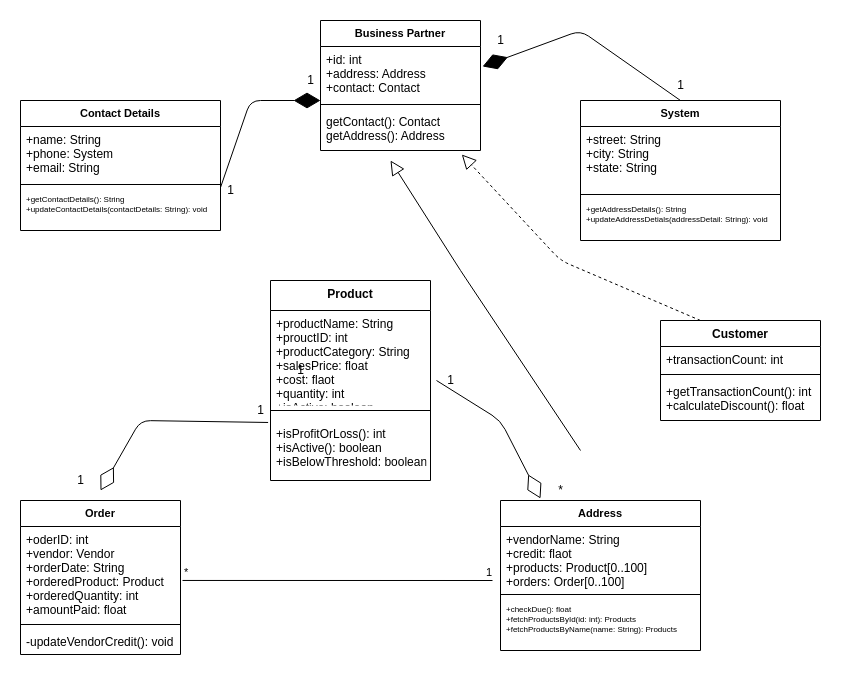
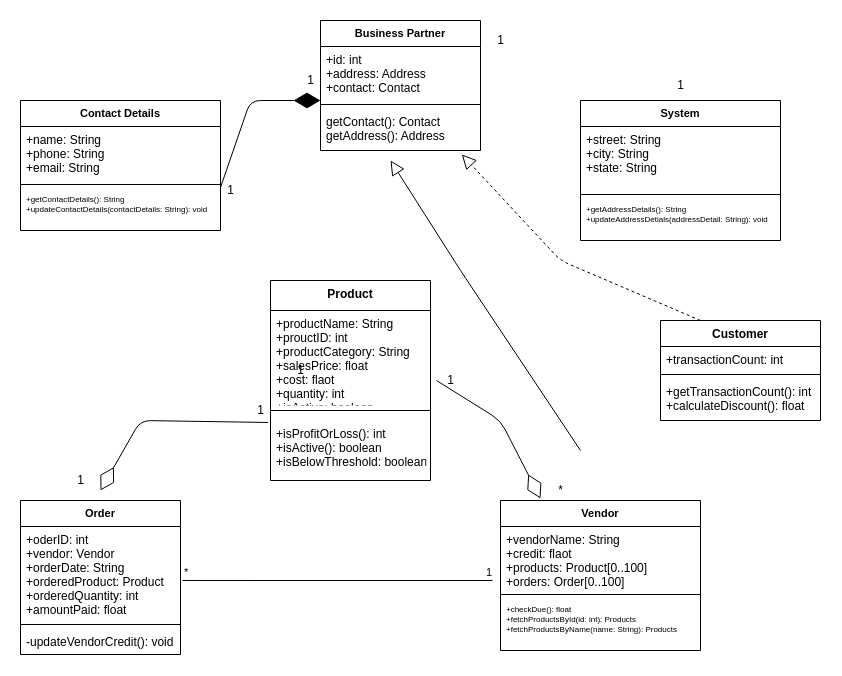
- <mxCell id="39" value="" style="endArrow=diamondThin;endFill=1;endSize=24;html=1;fontSize=12;entryX=1.013;entryY=0.37;entryDx=0;entryDy=0;entryPerimeter=0;exitX=0.5;exitY=0;exitDx=0;exitDy=0;" edge="1" parent="1" source="18" target="15"><mxGeometry width="160" relative="1" as="geometry"><mxPoint x="670" y="90" as="sourcePoint" /><mxPoint x="540" y="300" as="targetPoint" /><Array as="points"><mxPoint x="580" y="30" /></Array></mxGeometry></mxCell>
- <mxCell id="23" value="+name: String&#10;+phone: System&#10;+email: String" style="text;strokeColor=none;fillColor=none;align=left;verticalAlign=top;spacingLeft=4;spacingRight=4;overflow=hidden;rotatable=0;points=[[0,0.5],[1,0.5]];portConstraint=eastwest;" vertex="1" parent="22"><mxGeometry y="26" width="200" height="54" as="geometry" /></mxCell>
+ <mxCell id="23" value="+name: String&#10;+phone: String&#10;+email: String" style="text;strokeColor=none;fillColor=none;align=left;verticalAlign=top;spacingLeft=4;spacingRight=4;overflow=hidden;rotatable=0;points=[[0,0.5],[1,0.5]];portConstraint=eastwest;" vertex="1" parent="22"><mxGeometry y="26" width="200" height="54" as="geometry" /></mxCell>
- <mxCell id="10" value="Address" style="swimlane;fontStyle=1;align=center;verticalAlign=top;childLayout=stackLayout;horizontal=1;startSize=26;horizontalStack=0;resizeParent=1;resizeParentMax=0;resizeLast=0;collapsible=1;marginBottom=0;fontSize=11;" vertex="1" parent="1"><mxGeometry x="500" y="500" width="200" height="150" as="geometry" /></mxCell>
+ <mxCell id="10" value="Vendor" style="swimlane;fontStyle=1;align=center;verticalAlign=top;childLayout=stackLayout;horizontal=1;startSize=26;horizontalStack=0;resizeParent=1;resizeParentMax=0;resizeLast=0;collapsible=1;marginBottom=0;fontSize=11;" vertex="1" parent="1"><mxGeometry x="500" y="500" width="200" height="150" as="geometry" /></mxCell>
